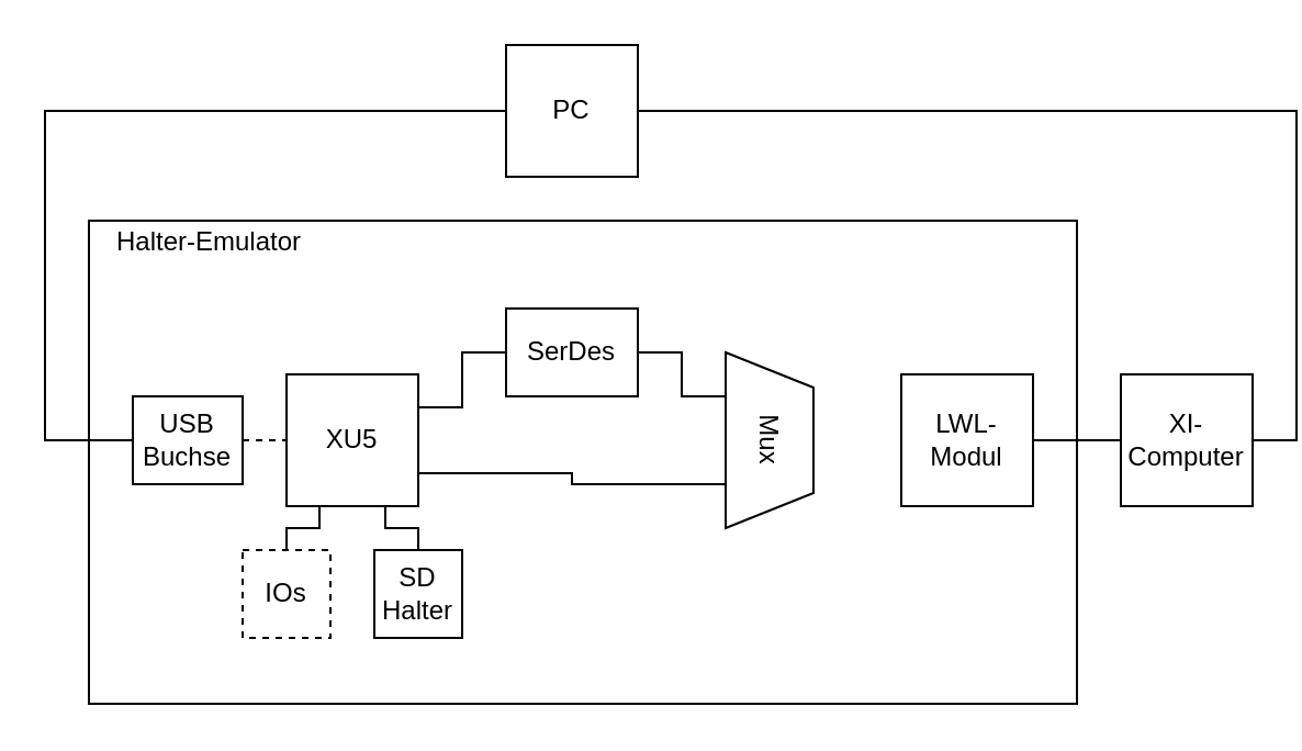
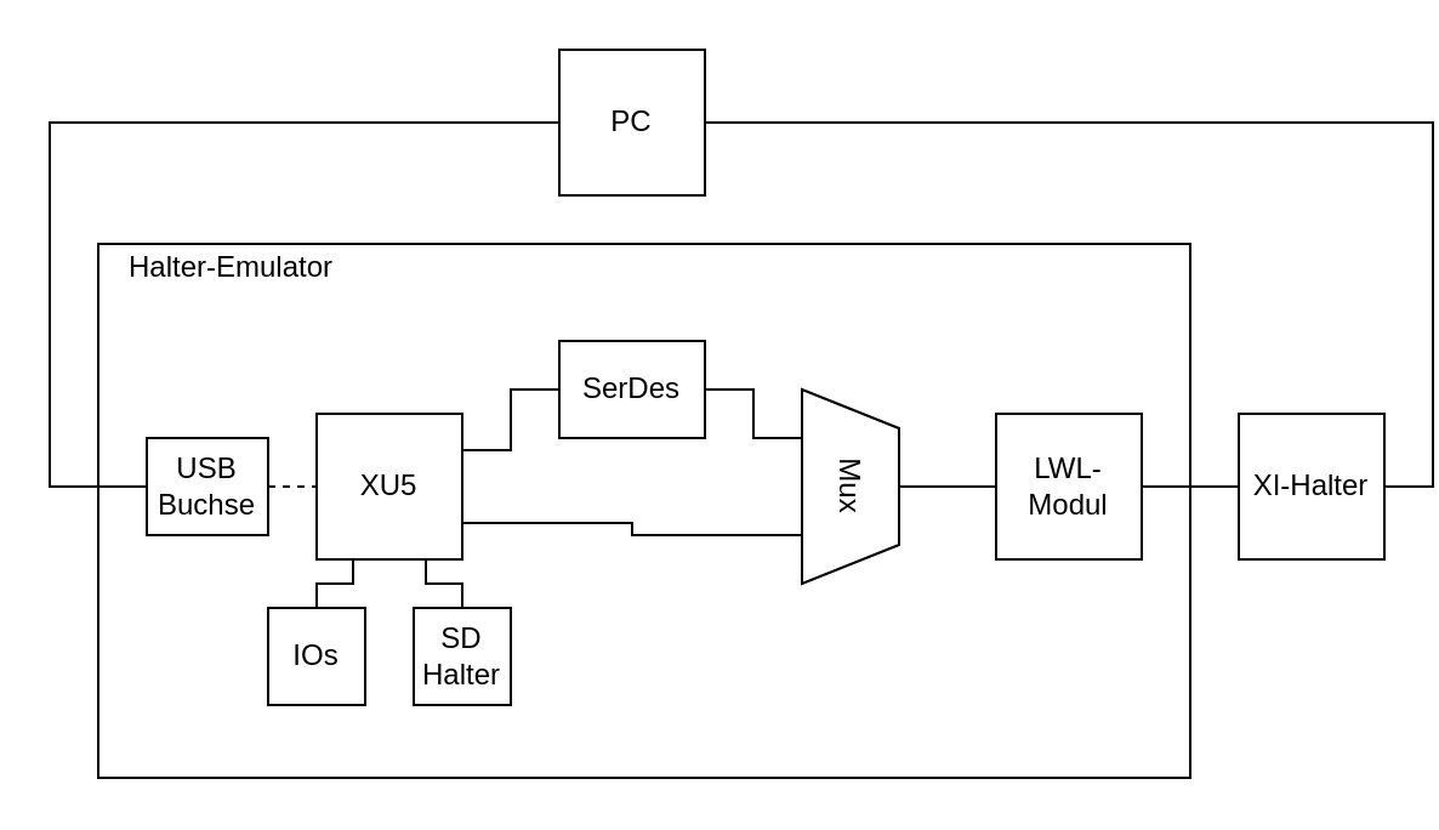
+ <mxCell id="7" style="edgeStyle=orthogonalEdgeStyle;rounded=0;orthogonalLoop=1;jettySize=auto;html=1;exitX=0.5;exitY=0;exitDx=0;exitDy=0;entryX=0;entryY=0.5;entryDx=0;entryDy=0;endArrow=none;endFill=0;strokeColor=#000000;" parent="1" source="8" target="10" edge="1"><mxGeometry relative="1" as="geometry" /></mxCell>
- <mxCell id="12" value="XI-Computer" style="rounded=0;whiteSpace=wrap;html=1;" parent="1" vertex="1"><mxGeometry x="510" y="170" width="60" height="60" as="geometry" /></mxCell>
+ <mxCell id="12" value="XI-Halter" style="rounded=0;whiteSpace=wrap;html=1;" parent="1" vertex="1"><mxGeometry x="510" y="170" width="60" height="60" as="geometry" /></mxCell>
- <mxCell id="18" value="IOs" style="rounded=0;whiteSpace=wrap;html=1;dashed=1;" vertex="1" parent="1"><mxGeometry x="110" y="250" width="40" height="40" as="geometry" /></mxCell>
+ <mxCell id="18" value="IOs" style="rounded=0;whiteSpace=wrap;html=1;" vertex="1" parent="1"><mxGeometry x="110" y="250" width="40" height="40" as="geometry" /></mxCell>
